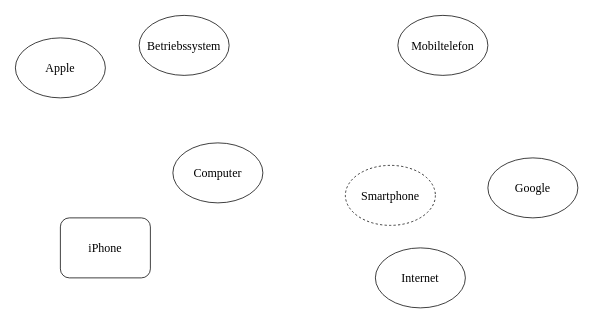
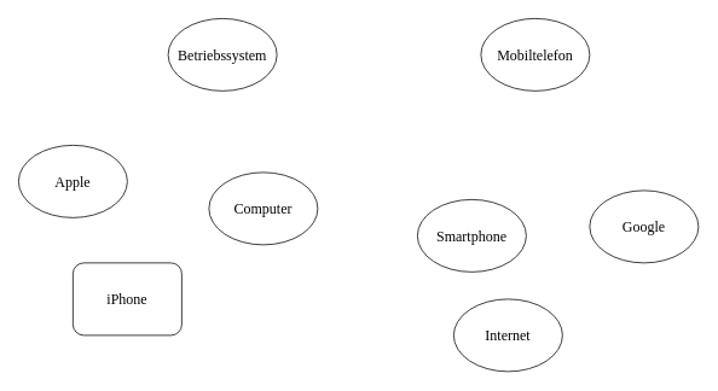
- <mxCell id="7" value="Apple" style="ellipse;whiteSpace=wrap;html=1;fontFamily=Alegreya;fontSize=16;" parent="1" vertex="1"><mxGeometry x="20" y="50" width="120" height="80" as="geometry" /></mxCell>
+ <mxCell id="7" value="Apple" style="ellipse;whiteSpace=wrap;html=1;fontFamily=Alegreya;fontSize=16;" parent="1" vertex="1"><mxGeometry x="20" y="160" width="120" height="80" as="geometry" /></mxCell>
- <mxCell id="4" value="Smartphone" style="ellipse;whiteSpace=wrap;html=1;fontFamily=Alegreya;fontSize=16;dashed=1;" parent="1" vertex="1"><mxGeometry x="460" y="220" width="120" height="80" as="geometry" /></mxCell>
+ <mxCell id="4" value="Smartphone" style="ellipse;whiteSpace=wrap;html=1;fontFamily=Alegreya;fontSize=16;" parent="1" vertex="1"><mxGeometry x="460" y="220" width="120" height="80" as="geometry" /></mxCell>
